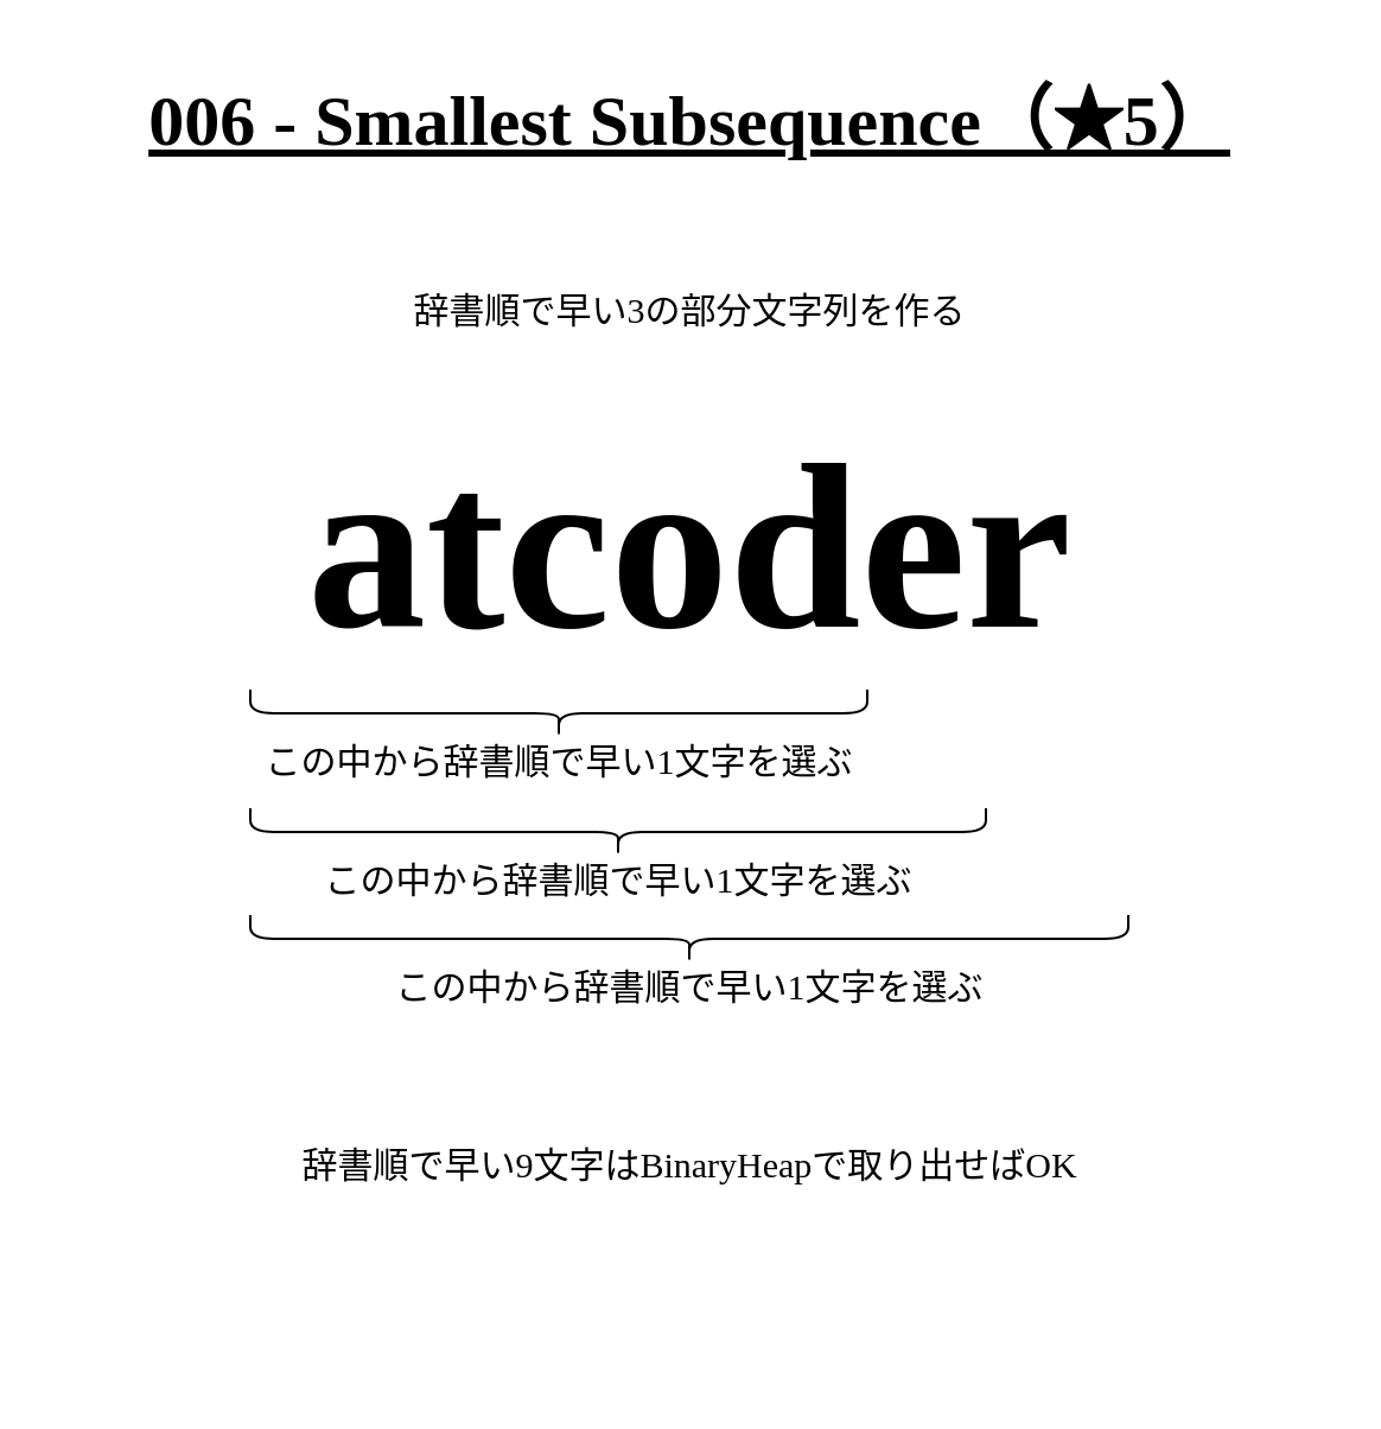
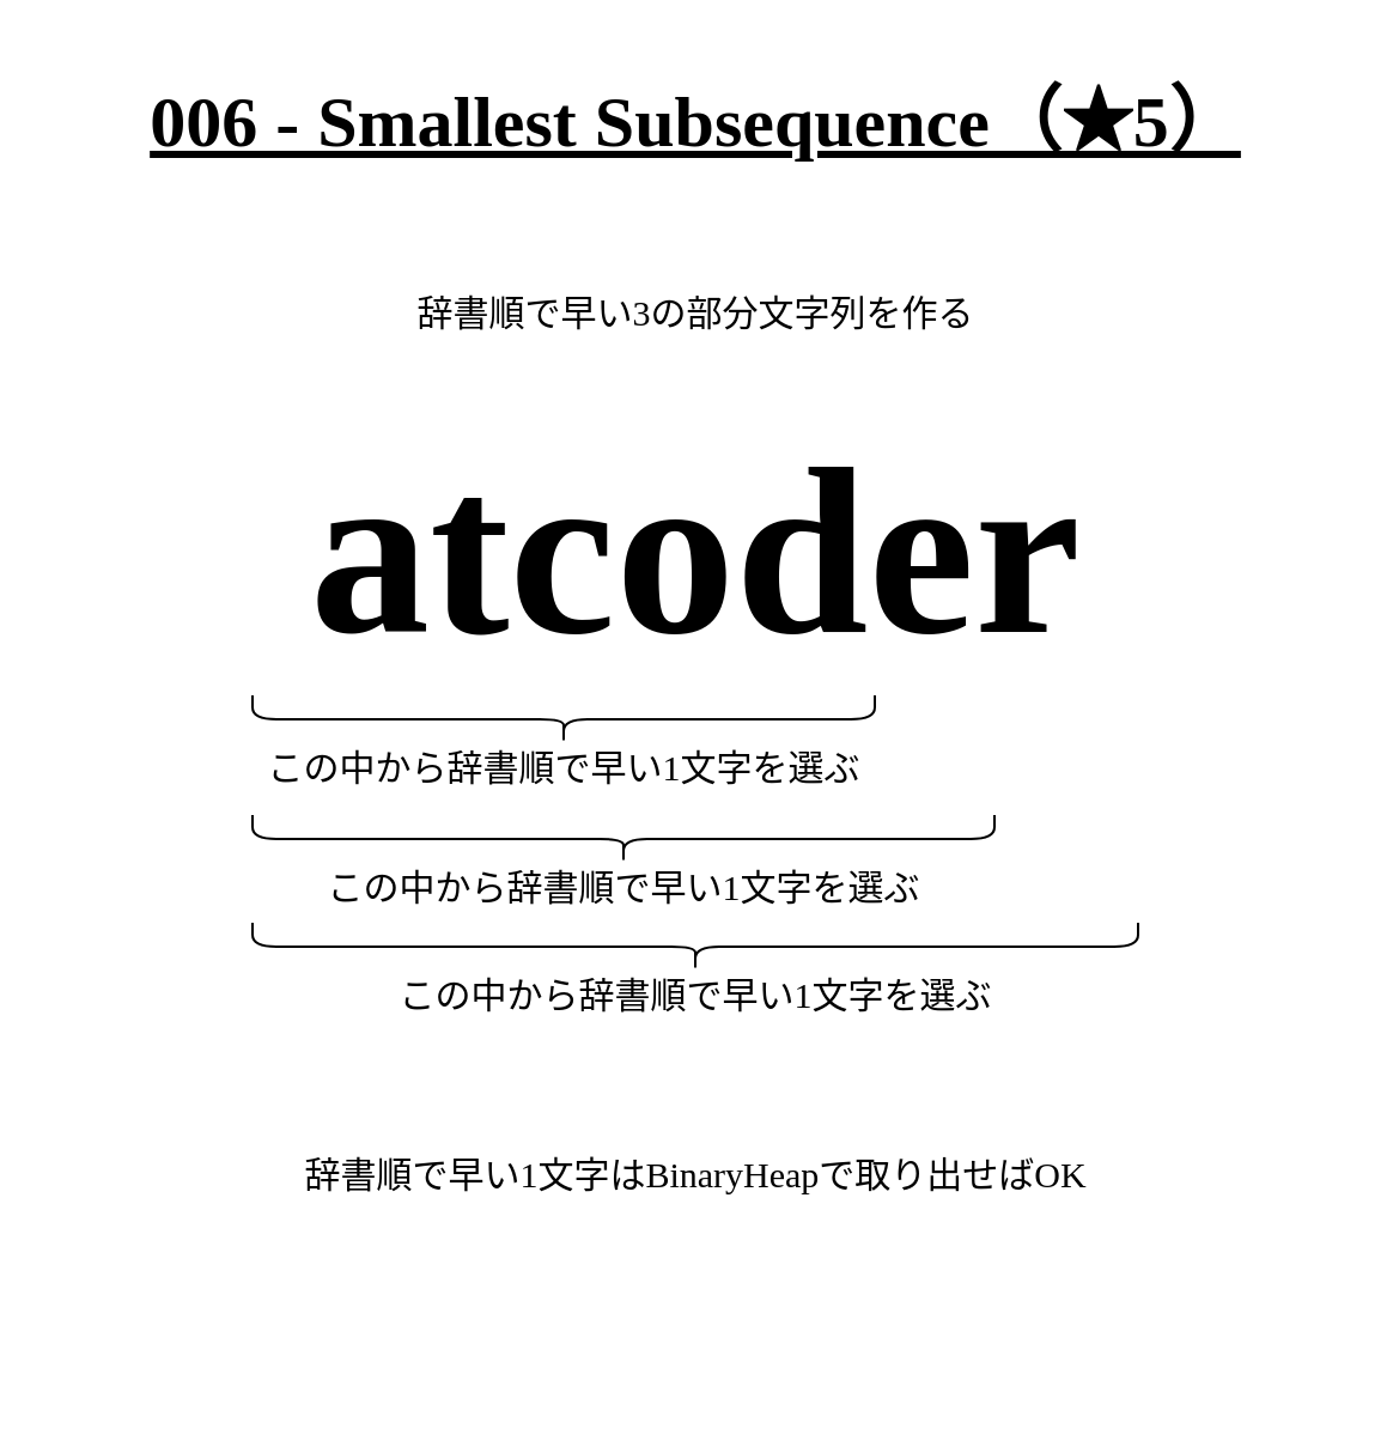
- <mxCell id="10" value="辞書順で早い9文字はBinaryHeapで取り出せばOK" style="text;html=1;align=center;verticalAlign=middle;resizable=0;points=[];autosize=1;strokeColor=none;fillColor=none;fontSize=15;fontFamily=Comic Sans MS;" vertex="1" parent="1"><mxGeometry x="115" y="480" width="350" height="20" as="geometry" /></mxCell>
+ <mxCell id="10" value="辞書順で早い1文字はBinaryHeapで取り出せばOK" style="text;html=1;align=center;verticalAlign=middle;resizable=0;points=[];autosize=1;strokeColor=none;fillColor=none;fontSize=15;fontFamily=Comic Sans MS;" vertex="1" parent="1"><mxGeometry x="115" y="480" width="350" height="20" as="geometry" /></mxCell>
